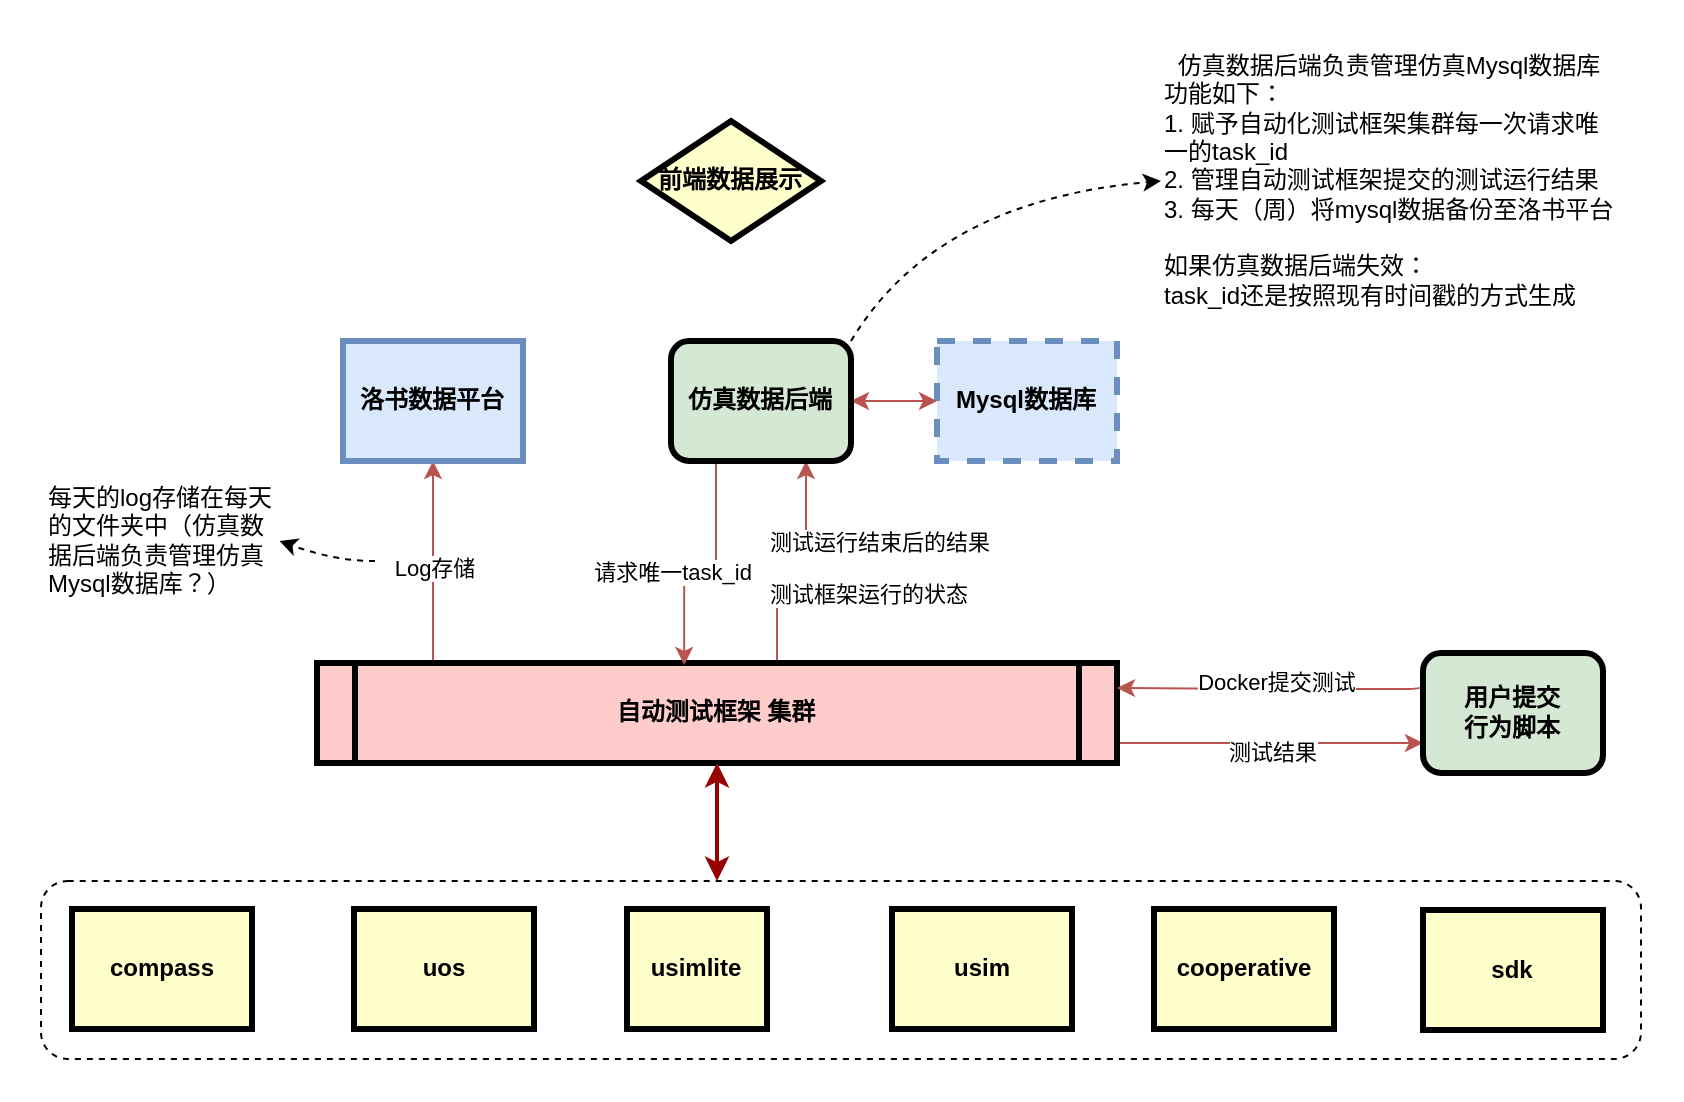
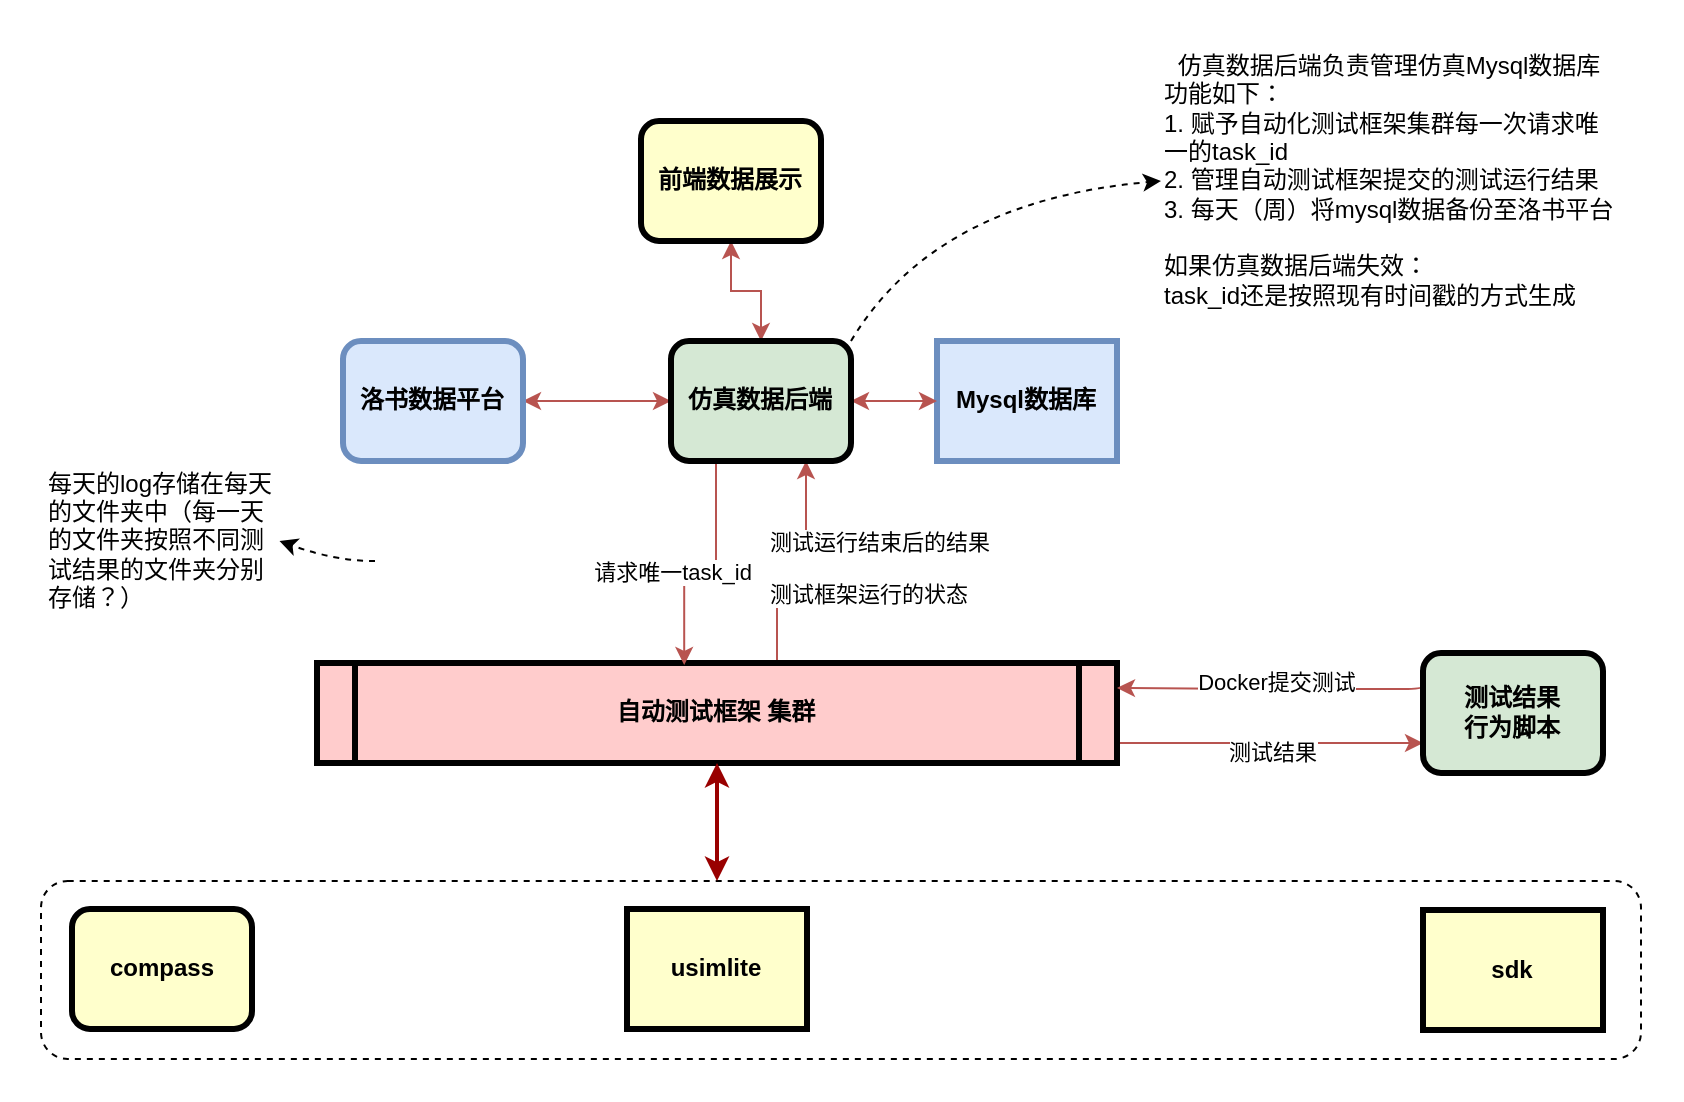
- <mxCell id="30" value="前端数据展示" style="rhombus;whiteSpace=wrap;align=center;verticalAlign=middle;fontStyle=1;strokeWidth=3;fillColor=#FFFFCC;" vertex="1" parent="1"><mxGeometry x="320" y="60" width="90" height="60" as="geometry" /></mxCell>
+ <mxCell id="30" value="前端数据展示" style="whiteSpace=wrap;align=center;verticalAlign=middle;fontStyle=1;strokeWidth=3;fillColor=#FFFFCC;rounded=1;" vertex="1" parent="1"><mxGeometry x="320" y="60" width="90" height="60" as="geometry" /></mxCell>
+ <mxCell id="27" style="edgeStyle=orthogonalEdgeStyle;rounded=0;orthogonalLoop=1;jettySize=auto;html=1;exitX=0.5;exitY=0;exitDx=0;exitDy=0;startArrow=classic;startFill=1;entryX=0.5;entryY=1;entryDx=0;entryDy=0;fillColor=#f8cecc;strokeColor=#b85450;" edge="1" parent="1" source="28" target="30"><mxGeometry relative="1" as="geometry"><mxPoint x="365.333" y="120" as="targetPoint" /></mxGeometry></mxCell>
- <mxCell id="23" value="洛书数据平台" style="whiteSpace=wrap;align=center;verticalAlign=middle;fontStyle=1;strokeWidth=3;fillColor=#dae8fc;strokeColor=#6c8ebf;" vertex="1" parent="1"><mxGeometry x="171" y="170" width="90" height="60" as="geometry" /></mxCell>
+ <mxCell id="23" value="洛书数据平台" style="whiteSpace=wrap;align=center;verticalAlign=middle;fontStyle=1;strokeWidth=3;fillColor=#dae8fc;strokeColor=#6c8ebf;rounded=1;" vertex="1" parent="1"><mxGeometry x="171" y="170" width="90" height="60" as="geometry" /></mxCell>
+ <mxCell id="22" style="edgeStyle=orthogonalEdgeStyle;rounded=0;orthogonalLoop=1;jettySize=auto;html=1;exitX=1;exitY=0.5;exitDx=0;exitDy=0;startArrow=classic;startFill=1;fillColor=#f8cecc;strokeColor=#b85450;" edge="1" parent="1" source="23" target="28"><mxGeometry relative="1" as="geometry" /></mxCell>
- <mxCell id="21" value="Mysql数据库" style="whiteSpace=wrap;align=center;verticalAlign=middle;fontStyle=1;strokeWidth=3;fillColor=#dae8fc;strokeColor=#6c8ebf;dashed=1;" vertex="1" parent="1"><mxGeometry x="468" y="170" width="90" height="60" as="geometry" /></mxCell>
+ <mxCell id="21" value="Mysql数据库" style="whiteSpace=wrap;align=center;verticalAlign=middle;fontStyle=1;strokeWidth=3;fillColor=#dae8fc;strokeColor=#6c8ebf;" vertex="1" parent="1"><mxGeometry x="468" y="170" width="90" height="60" as="geometry" /></mxCell>
- <mxCell id="32" value="每天的log存储在每天的文件夹中（仿真数据后端负责管理仿真Mysql数据库？）" style="text;html=1;strokeColor=none;fillColor=none;align=left;verticalAlign=middle;whiteSpace=wrap;rounded=0;" vertex="1" parent="1"><mxGeometry x="21.75" y="230" width="117.5" height="80" as="geometry" /></mxCell>
+ <mxCell id="32" value="每天的log存储在每天的文件夹中（每一天的文件夹按照不同测试结果的文件夹分别存储？）" style="text;html=1;strokeColor=none;fillColor=none;align=left;verticalAlign=middle;whiteSpace=wrap;rounded=0;" vertex="1" parent="1"><mxGeometry x="21.75" y="230" width="117.5" height="80" as="geometry" /></mxCell>
- <mxCell id="3" style="edgeStyle=orthogonalEdgeStyle;rounded=0;orthogonalLoop=1;jettySize=auto;html=1;exitX=0.14;exitY=0;exitDx=0;exitDy=0;entryX=0.5;entryY=1;entryDx=0;entryDy=0;startArrow=none;startFill=0;fillColor=#f8cecc;strokeColor=#b85450;exitPerimeter=0;" edge="1" parent="1" source="9" target="23"><mxGeometry relative="1" as="geometry"><Array as="points"><mxPoint x="216" y="331" /></Array></mxGeometry></mxCell>
- <mxCell id="4" value="Log存储" style="edgeLabel;html=1;align=center;verticalAlign=middle;resizable=0;points=[];" vertex="1" connectable="0" parent="3"><mxGeometry x="-0.253" y="-1" relative="1" as="geometry"><mxPoint x="-1" y="-12" as="offset" /></mxGeometry></mxCell>
- <mxCell id="20" value="用户提交&#10;行为脚本" style="whiteSpace=wrap;align=center;verticalAlign=middle;fontStyle=1;strokeWidth=3;fillColor=#d5e8d4;strokeColor=default;rounded=1;" vertex="1" parent="1"><mxGeometry x="711" y="326" width="90" height="60" as="geometry" /></mxCell>
+ <mxCell id="20" value="测试结果&#10;行为脚本" style="whiteSpace=wrap;align=center;verticalAlign=middle;fontStyle=1;strokeWidth=3;fillColor=#d5e8d4;strokeColor=default;rounded=1;" vertex="1" parent="1"><mxGeometry x="711" y="326" width="90" height="60" as="geometry" /></mxCell>
- <mxCell id="14" value="compass" style="whiteSpace=wrap;align=center;verticalAlign=middle;fontStyle=1;strokeWidth=3;fillColor=#FFFFCC" vertex="1" parent="1"><mxGeometry x="35.5" y="454" width="90" height="60" as="geometry" /></mxCell>
+ <mxCell id="14" value="compass" style="whiteSpace=wrap;align=center;verticalAlign=middle;fontStyle=1;strokeWidth=3;fillColor=#FFFFCC;rounded=1;" vertex="1" parent="1"><mxGeometry x="35.5" y="454" width="90" height="60" as="geometry" /></mxCell>
- <mxCell id="10" value="uos" style="whiteSpace=wrap;align=center;verticalAlign=middle;fontStyle=1;strokeWidth=3;fillColor=#FFFFCC" parent="1" vertex="1"><mxGeometry x="176.5" y="454" width="90" height="60" as="geometry" /></mxCell>
- <mxCell id="11" value="usimlite" style="whiteSpace=wrap;align=center;verticalAlign=middle;fontStyle=1;strokeWidth=3;fillColor=#FFFFCC" vertex="1" parent="1"><mxGeometry x="313" y="454" width="70" height="60" as="geometry" /></mxCell>
+ <mxCell id="11" value="usimlite" style="whiteSpace=wrap;align=center;verticalAlign=middle;fontStyle=1;strokeWidth=3;fillColor=#FFFFCC" vertex="1" parent="1"><mxGeometry x="313" y="454" width="90" height="60" as="geometry" /></mxCell>
- <mxCell id="12" value="usim" style="whiteSpace=wrap;align=center;verticalAlign=middle;fontStyle=1;strokeWidth=3;fillColor=#FFFFCC" vertex="1" parent="1"><mxGeometry x="445.5" y="454" width="90" height="60" as="geometry" /></mxCell>
- <mxCell id="13" value="cooperative" style="whiteSpace=wrap;align=center;verticalAlign=middle;fontStyle=1;strokeWidth=3;fillColor=#FFFFCC" vertex="1" parent="1"><mxGeometry x="576.5" y="454" width="90" height="60" as="geometry" /></mxCell>
